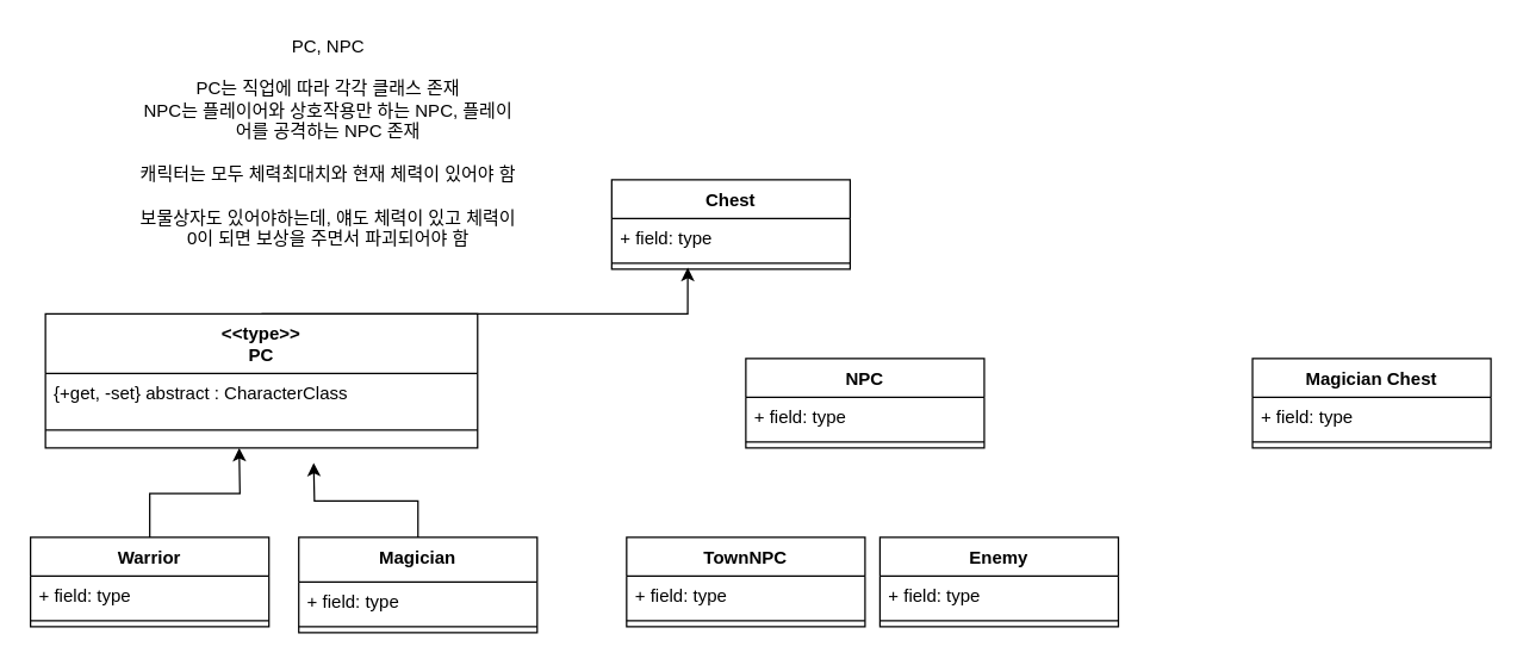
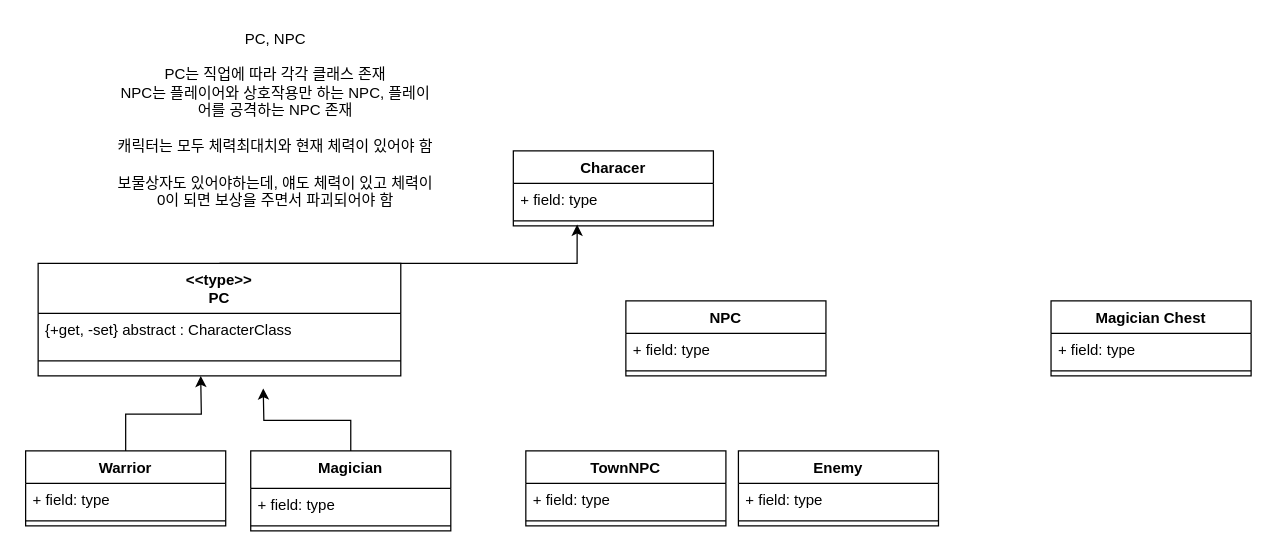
- <mxCell id="25" value="Chest&lt;div&gt;&lt;br&gt;&lt;/div&gt;" style="swimlane;fontStyle=1;align=center;verticalAlign=top;childLayout=stackLayout;horizontal=1;startSize=26;horizontalStack=0;resizeParent=1;resizeParentMax=0;resizeLast=0;collapsible=1;marginBottom=0;whiteSpace=wrap;html=1;" vertex="1" parent="1"><mxGeometry x="410" y="120" width="160" height="60" as="geometry" /></mxCell>
+ <mxCell id="25" value="Characer&lt;div&gt;&lt;br&gt;&lt;/div&gt;" style="swimlane;fontStyle=1;align=center;verticalAlign=top;childLayout=stackLayout;horizontal=1;startSize=26;horizontalStack=0;resizeParent=1;resizeParentMax=0;resizeLast=0;collapsible=1;marginBottom=0;whiteSpace=wrap;html=1;" vertex="1" parent="1"><mxGeometry x="410" y="120" width="160" height="60" as="geometry" /></mxCell>
